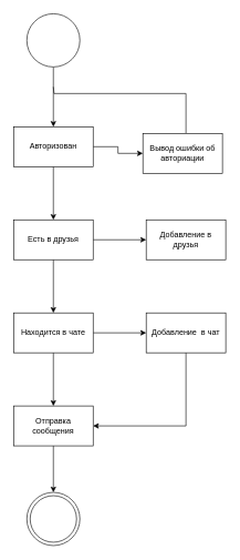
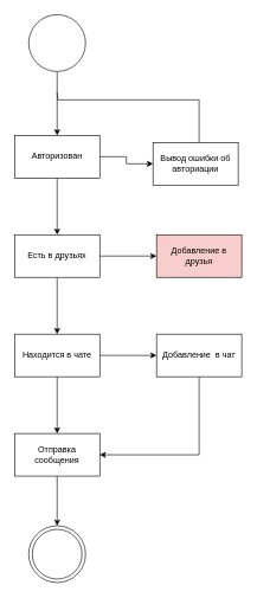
- <mxCell id="9" value="Есть в друзья" style="whiteSpace=wrap;html=1;" parent="1" vertex="1"><mxGeometry x="20" y="330" width="120" height="60" as="geometry" /></mxCell>
+ <mxCell id="9" value="Есть в друзьях" style="whiteSpace=wrap;html=1;" parent="1" vertex="1"><mxGeometry x="20" y="330" width="120" height="60" as="geometry" /></mxCell>
- <mxCell id="17" value="Добавление в друзья" style="whiteSpace=wrap;html=1;" parent="1" vertex="1"><mxGeometry x="220" y="330" width="120" height="60" as="geometry" /></mxCell>
+ <mxCell id="17" value="Добавление в друзья" style="whiteSpace=wrap;html=1;fillColor=#f8cecc;" parent="1" vertex="1"><mxGeometry x="220" y="330" width="120" height="60" as="geometry" /></mxCell>
